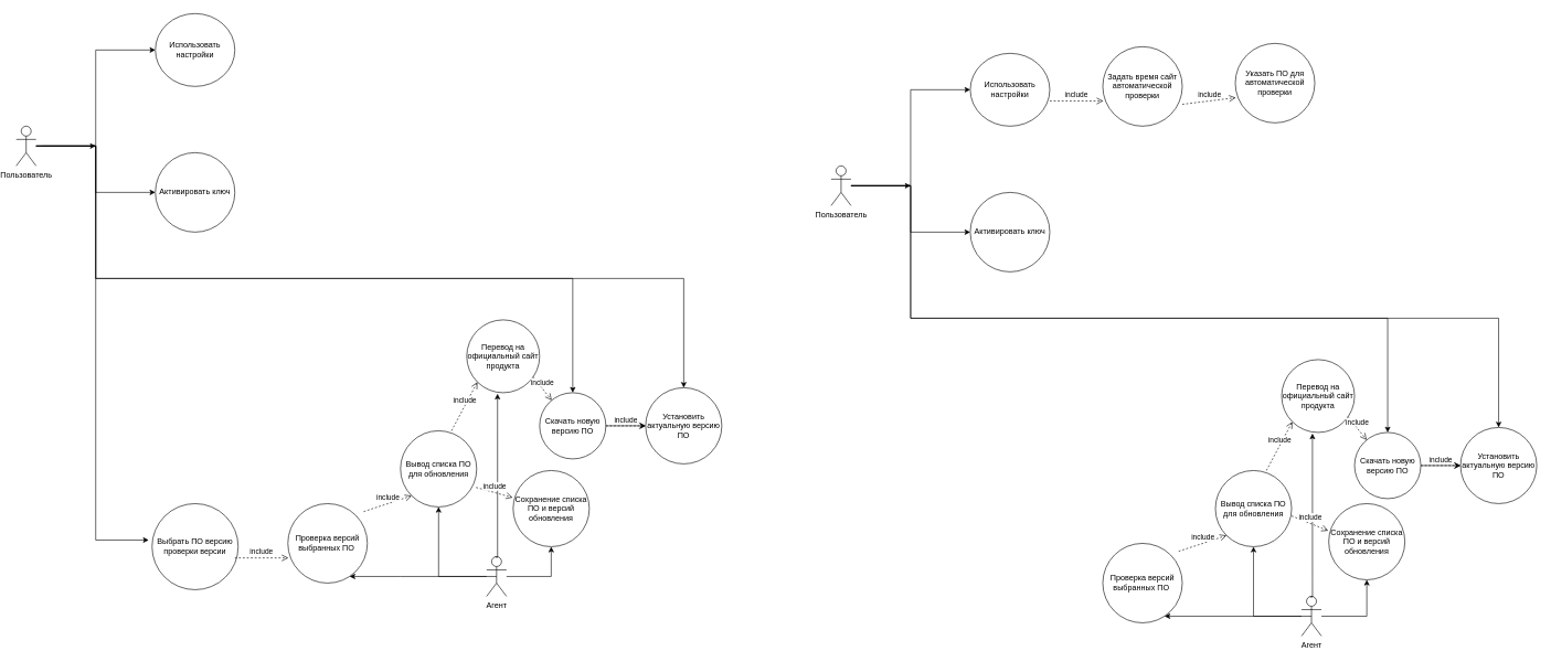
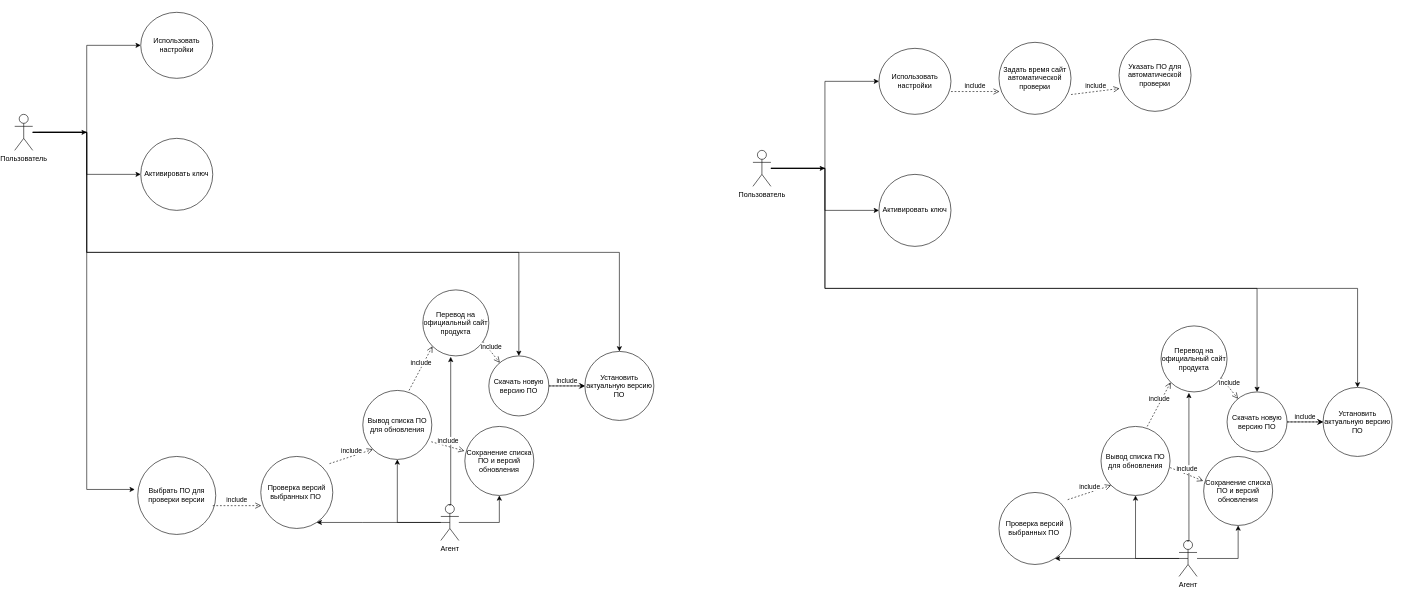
- <mxCell id="10" value="Выбрать ПО версию проверки версии" style="ellipse;whiteSpace=wrap;html=1;aspect=fixed;" parent="1" vertex="1"><mxGeometry x="225" y="760" width="130" height="130" as="geometry" /></mxCell>
+ <mxCell id="10" value="Выбрать ПО для проверки версии" style="ellipse;whiteSpace=wrap;html=1;aspect=fixed;" parent="1" vertex="1"><mxGeometry x="225" y="760" width="130" height="130" as="geometry" /></mxCell>
